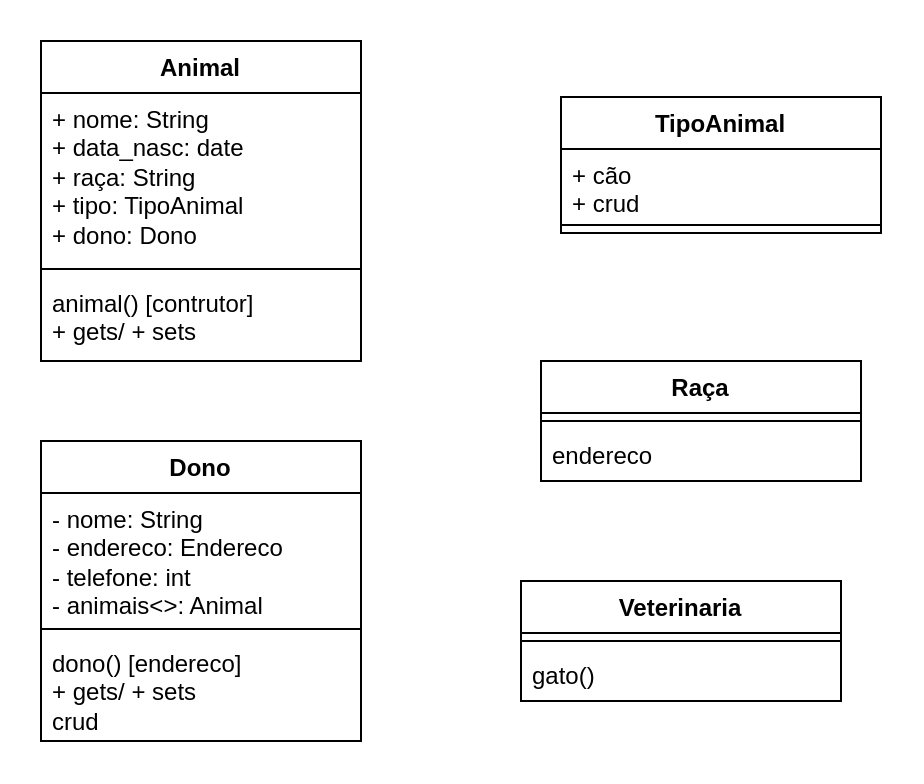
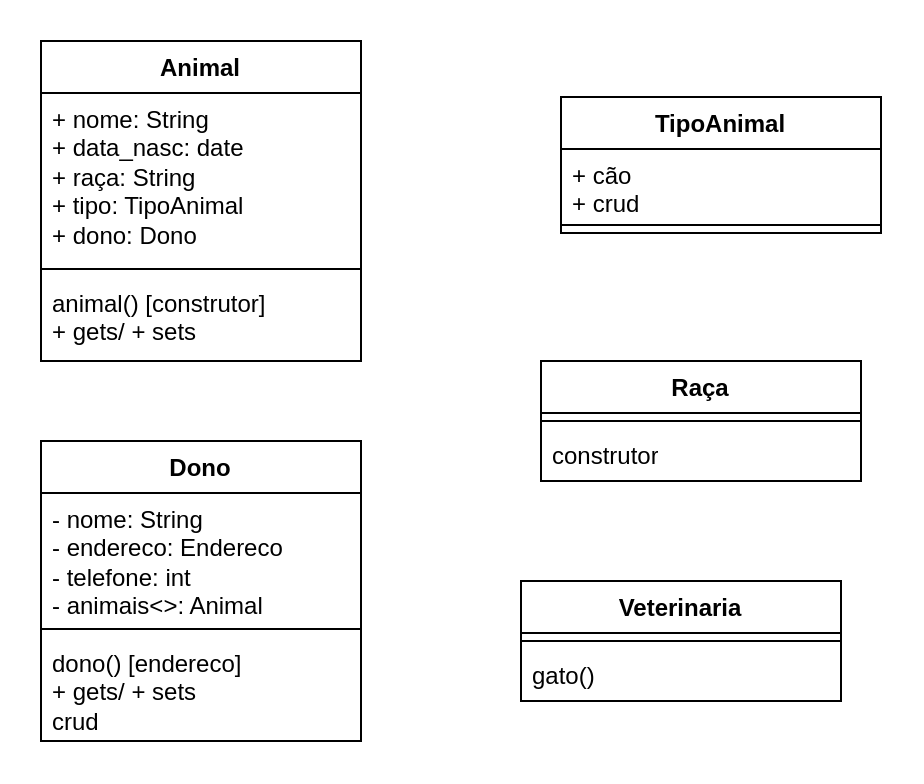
- <mxCell id="5" value="&lt;div&gt;animal() [contrutor]&lt;/div&gt;+ gets/ + sets" style="text;strokeColor=none;fillColor=none;align=left;verticalAlign=top;spacingLeft=4;spacingRight=4;overflow=hidden;rotatable=0;points=[[0,0.5],[1,0.5]];portConstraint=eastwest;whiteSpace=wrap;html=1;" vertex="1" parent="2"><mxGeometry y="118" width="160" height="42" as="geometry" /></mxCell>
+ <mxCell id="5" value="&lt;div&gt;animal() [construtor]&lt;/div&gt;+ gets/ + sets" style="text;strokeColor=none;fillColor=none;align=left;verticalAlign=top;spacingLeft=4;spacingRight=4;overflow=hidden;rotatable=0;points=[[0,0.5],[1,0.5]];portConstraint=eastwest;whiteSpace=wrap;html=1;" vertex="1" parent="2"><mxGeometry y="118" width="160" height="42" as="geometry" /></mxCell>
- <mxCell id="15" value="endereco" style="text;strokeColor=none;fillColor=none;align=left;verticalAlign=top;spacingLeft=4;spacingRight=4;overflow=hidden;rotatable=0;points=[[0,0.5],[1,0.5]];portConstraint=eastwest;whiteSpace=wrap;html=1;" vertex="1" parent="13"><mxGeometry y="34" width="160" height="26" as="geometry" /></mxCell>
+ <mxCell id="15" value="construtor" style="text;strokeColor=none;fillColor=none;align=left;verticalAlign=top;spacingLeft=4;spacingRight=4;overflow=hidden;rotatable=0;points=[[0,0.5],[1,0.5]];portConstraint=eastwest;whiteSpace=wrap;html=1;" vertex="1" parent="13"><mxGeometry y="34" width="160" height="26" as="geometry" /></mxCell>
